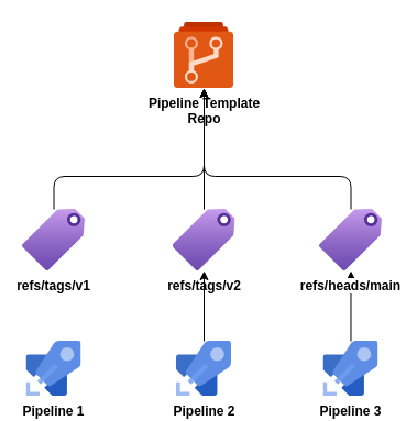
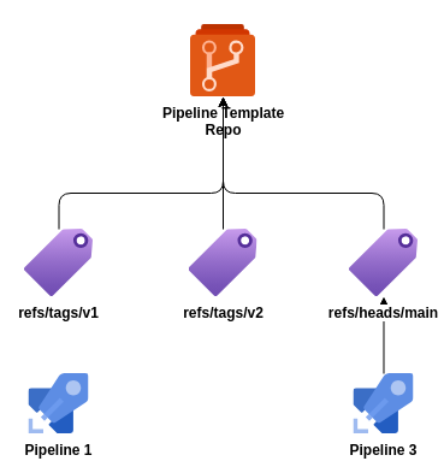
- <mxCell id="8" style="edgeStyle=orthogonalEdgeStyle;rounded=0;orthogonalLoop=1;jettySize=auto;html=1;" parent="1" source="9" target="7" edge="1"><mxGeometry relative="1" as="geometry" /></mxCell>
- <mxCell id="9" value="&lt;b&gt;Pipeline 2&lt;/b&gt;" style="sketch=0;aspect=fixed;html=1;points=[];align=center;image;fontSize=12;image=img/lib/mscae/Azure_Pipelines.svg;" parent="1" vertex="1"><mxGeometry x="160" y="310" width="50" height="50" as="geometry" /></mxCell>
